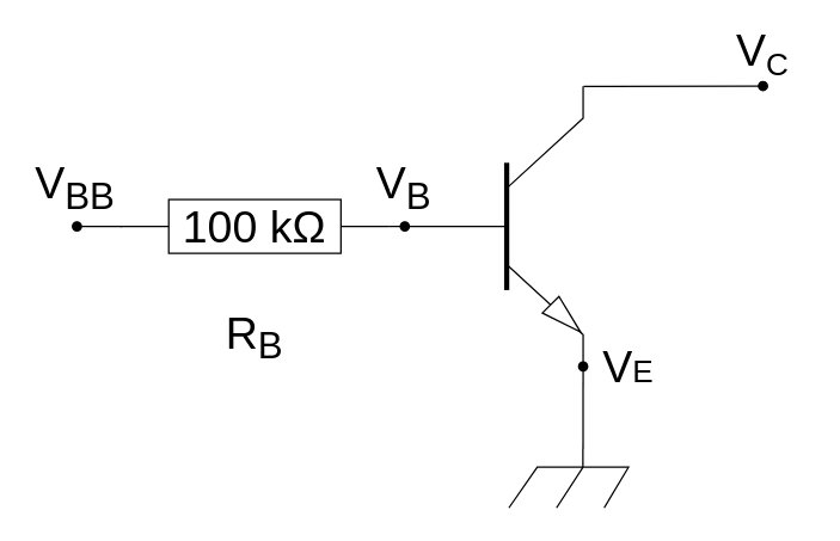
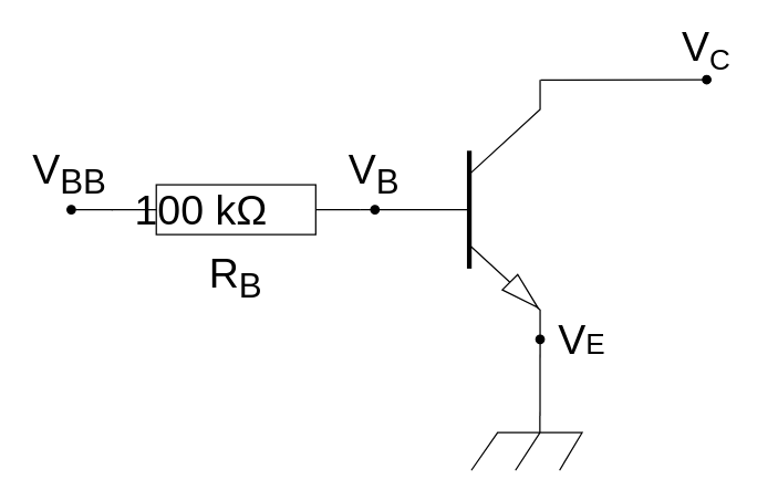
- <mxCell id="14" value="&lt;font style=&quot;font-size: 30px;&quot;&gt;100 kΩ&lt;/font&gt;" style="text;html=1;align=center;verticalAlign=middle;whiteSpace=wrap;rounded=0;fillColor=none;" vertex="1" parent="1"><mxGeometry x="115" y="136" width="110" height="30" as="geometry" /></mxCell>
+ <mxCell id="14" value="&lt;font style=&quot;font-size: 30px;&quot;&gt;100 kΩ&lt;/font&gt;" style="text;html=1;align=center;verticalAlign=middle;whiteSpace=wrap;rounded=0;fillColor=none;" vertex="1" parent="1"><mxGeometry x="90" y="136" width="110" height="30" as="geometry" /></mxCell>
- <mxCell id="13" value="&lt;span style=&quot;font-size: 30px;&quot;&gt;R&lt;sub&gt;B&lt;/sub&gt;&lt;/span&gt;" style="text;html=1;align=center;verticalAlign=middle;whiteSpace=wrap;rounded=0;" vertex="1" parent="1"><mxGeometry x="145" y="205" width="50" height="40" as="geometry" /></mxCell>
+ <mxCell id="13" value="&lt;span style=&quot;font-size: 30px;&quot;&gt;R&lt;sub&gt;B&lt;/sub&gt;&lt;/span&gt;" style="text;html=1;align=center;verticalAlign=middle;whiteSpace=wrap;rounded=0;" vertex="1" parent="1"><mxGeometry x="145" y="180" width="50" height="40" as="geometry" /></mxCell>
